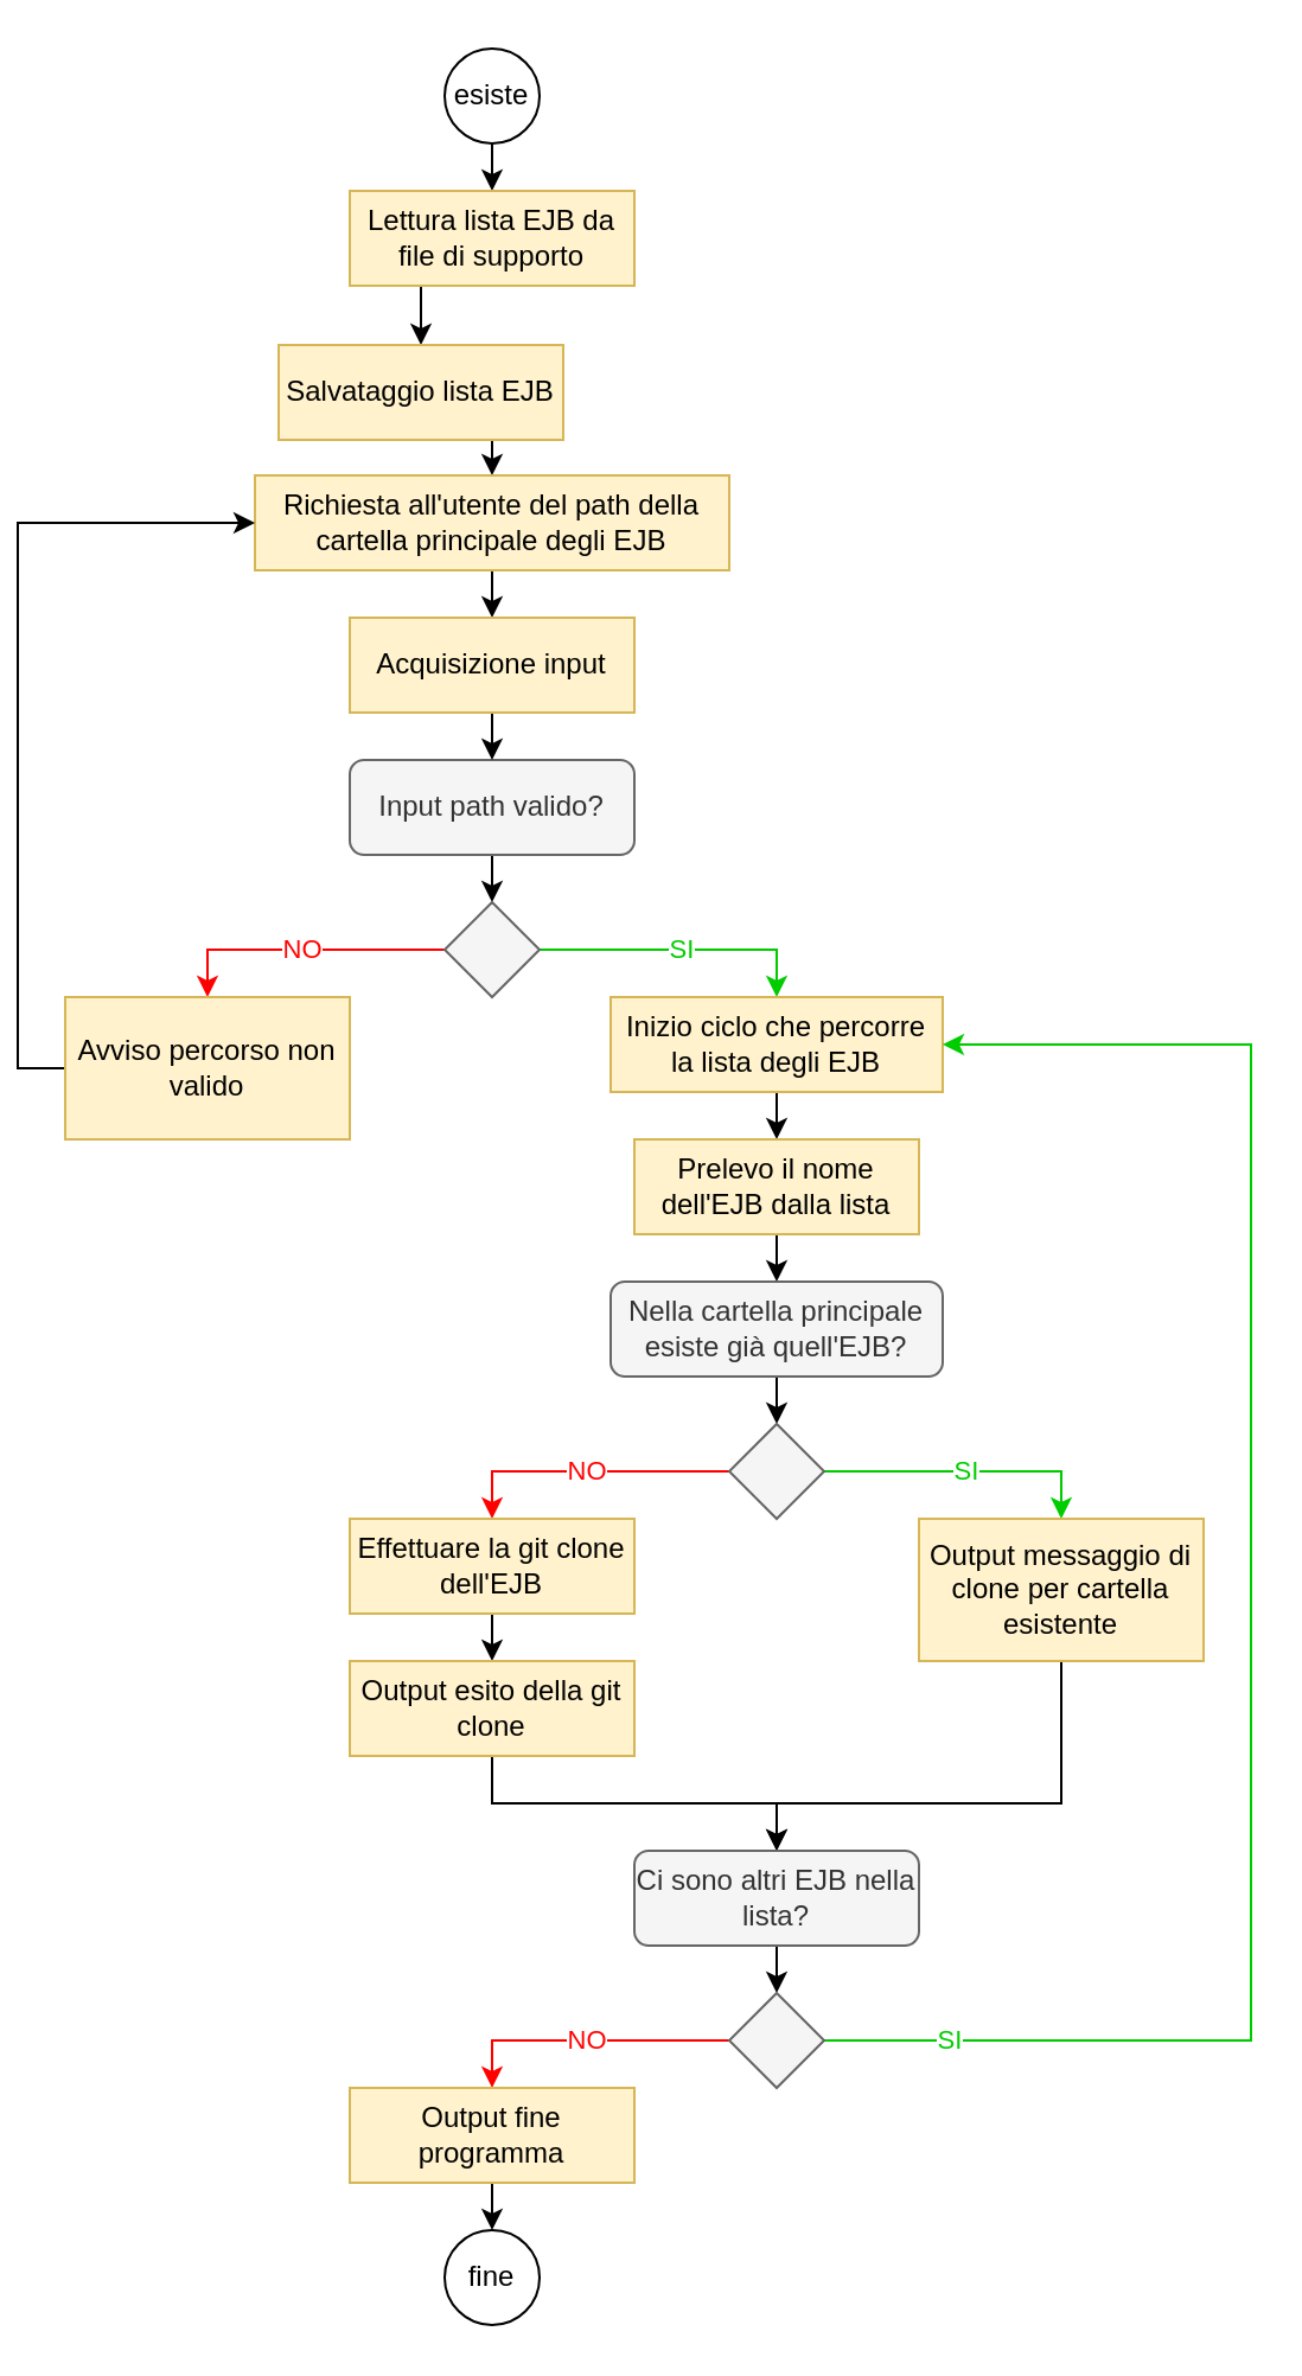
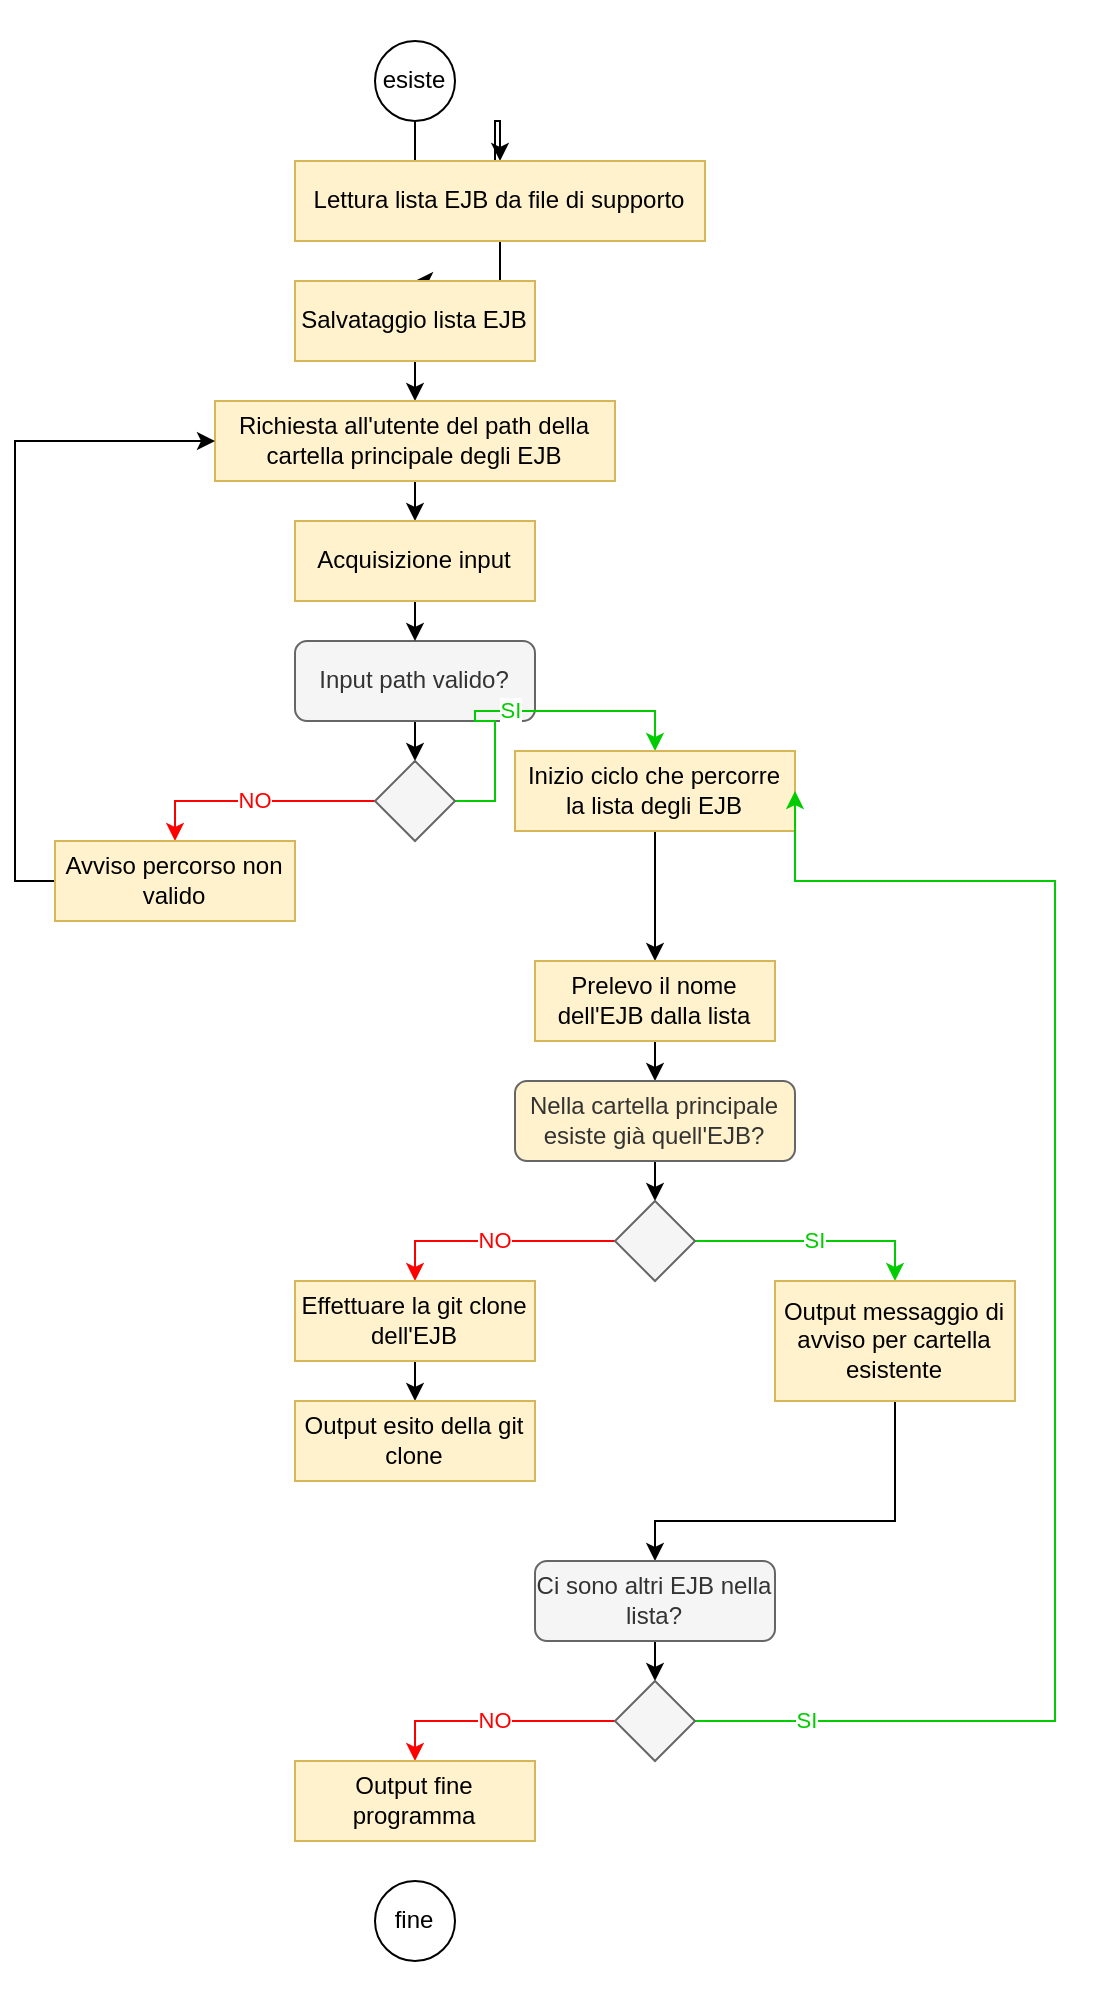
- <mxCell id="5" value="Lettura lista EJB da file di supporto" style="rounded=0;whiteSpace=wrap;html=1;fillColor=#fff2cc;strokeColor=#d6b656;" vertex="1" parent="1"><mxGeometry x="140" y="80" width="120" height="40" as="geometry" /></mxCell>
+ <mxCell id="5" value="Lettura lista EJB da file di supporto" style="rounded=0;whiteSpace=wrap;html=1;fillColor=#fff2cc;strokeColor=#d6b656;" vertex="1" parent="1"><mxGeometry x="140" y="80" width="205" height="40" as="geometry" /></mxCell>
- <mxCell id="7" value="Salvataggio lista EJB" style="rounded=0;whiteSpace=wrap;html=1;fillColor=#fff2cc;strokeColor=#d6b656;" vertex="1" parent="1"><mxGeometry x="110" y="145" width="120" height="40" as="geometry" /></mxCell>
+ <mxCell id="7" value="Salvataggio lista EJB" style="rounded=0;whiteSpace=wrap;html=1;fillColor=#fff2cc;strokeColor=#d6b656;" vertex="1" parent="1"><mxGeometry x="140" y="140" width="120" height="40" as="geometry" /></mxCell>
- <mxCell id="20" value="Inizio ciclo che percorre la lista degli EJB" style="rounded=0;whiteSpace=wrap;html=1;fillColor=#fff2cc;strokeColor=#d6b656;" vertex="1" parent="1"><mxGeometry x="250" y="420" width="140" height="40" as="geometry" /></mxCell>
+ <mxCell id="20" value="Inizio ciclo che percorre la lista degli EJB" style="rounded=0;whiteSpace=wrap;html=1;fillColor=#fff2cc;strokeColor=#d6b656;" vertex="1" parent="1"><mxGeometry x="250" y="375" width="140" height="40" as="geometry" /></mxCell>
- <mxCell id="16" value="Avviso percorso non valido" style="rounded=0;whiteSpace=wrap;html=1;fillColor=#fff2cc;strokeColor=#d6b656;" vertex="1" parent="1"><mxGeometry x="20" y="420" width="120" height="60" as="geometry" /></mxCell>
+ <mxCell id="16" value="Avviso percorso non valido" style="rounded=0;whiteSpace=wrap;html=1;fillColor=#fff2cc;strokeColor=#d6b656;" vertex="1" parent="1"><mxGeometry x="20" y="420" width="120" height="40" as="geometry" /></mxCell>
- <mxCell id="24" value="Nella cartella principale esiste già quell'EJB?" style="rounded=1;whiteSpace=wrap;html=1;fillColor=#f5f5f5;strokeColor=#666666;fontColor=#333333;" vertex="1" parent="1"><mxGeometry x="250" y="540" width="140" height="40" as="geometry" /></mxCell>
+ <mxCell id="24" value="Nella cartella principale esiste già quell'EJB?" style="rounded=1;whiteSpace=wrap;html=1;fillColor=#fff2cc;strokeColor=#666666;fontColor=#333333;" vertex="1" parent="1"><mxGeometry x="250" y="540" width="140" height="40" as="geometry" /></mxCell>
- <mxCell id="33" value="Output messaggio di clone per cartella esistente" style="rounded=0;whiteSpace=wrap;html=1;fillColor=#fff2cc;strokeColor=#d6b656;" vertex="1" parent="1"><mxGeometry x="380" y="640" width="120" height="60" as="geometry" /></mxCell>
+ <mxCell id="33" value="Output messaggio di avviso per cartella esistente" style="rounded=0;whiteSpace=wrap;html=1;fillColor=#fff2cc;strokeColor=#d6b656;" vertex="1" parent="1"><mxGeometry x="380" y="640" width="120" height="60" as="geometry" /></mxCell>
- <mxCell id="30" style="edgeStyle=orthogonalEdgeStyle;rounded=0;orthogonalLoop=1;jettySize=auto;html=1;exitX=0.5;exitY=1;exitDx=0;exitDy=0;entryX=0.5;entryY=0;entryDx=0;entryDy=0;startArrow=none;" edge="1" parent="1" source="31" target="35"><mxGeometry relative="1" as="geometry"><mxPoint x="320" y="880" as="sourcePoint" /></mxGeometry></mxCell>
- <mxCell id="39" style="edgeStyle=orthogonalEdgeStyle;rounded=0;orthogonalLoop=1;jettySize=auto;html=1;exitX=0.5;exitY=1;exitDx=0;exitDy=0;entryX=0.5;entryY=0;entryDx=0;entryDy=0;" edge="1" parent="1" source="40" target="41"><mxGeometry relative="1" as="geometry" /></mxCell>
